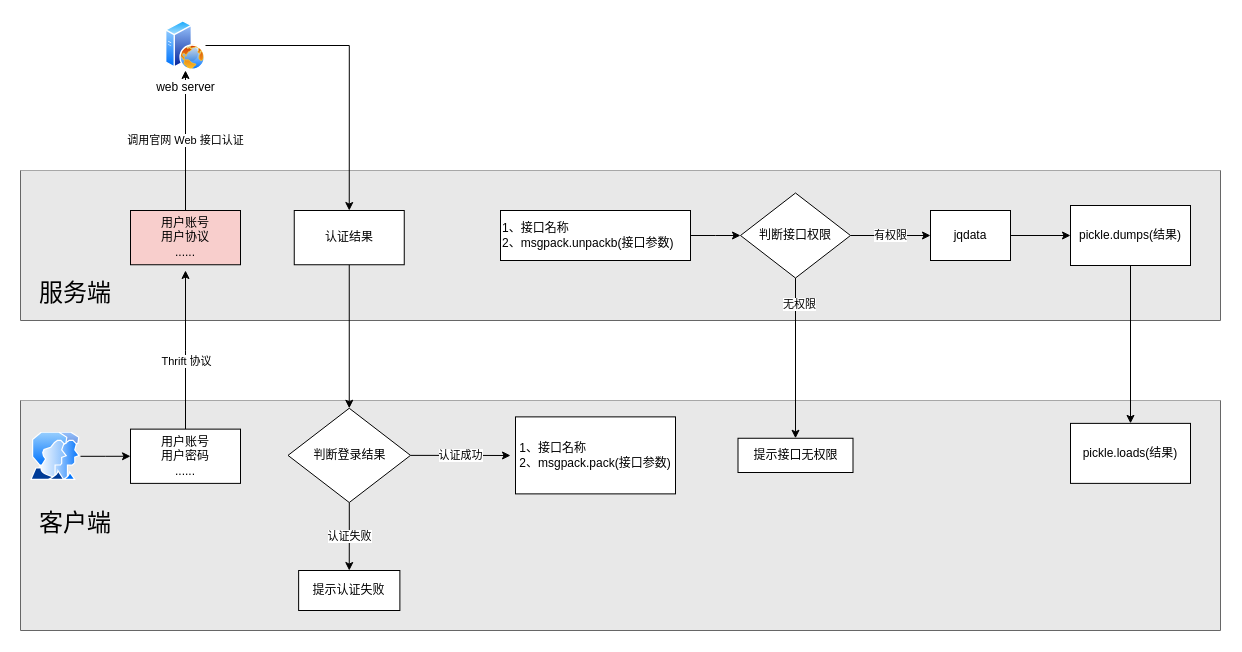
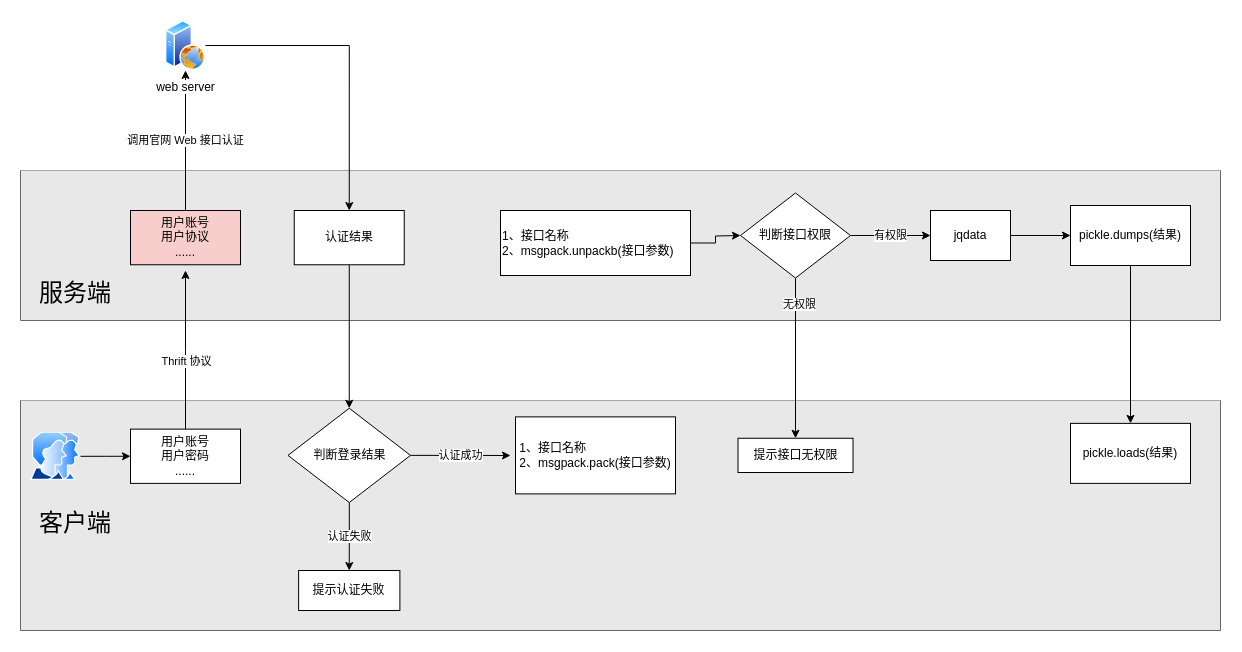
- <mxCell id="23" value="1、接口名称&lt;br&gt;2、msgpack.unpackb(接口参数)" style="rounded=0;whiteSpace=wrap;html=1;align=left;" vertex="1" parent="1"><mxGeometry x="500" y="210" width="190" height="50" as="geometry" /></mxCell>
+ <mxCell id="23" value="1、接口名称&lt;br&gt;2、msgpack.unpackb(接口参数)" style="rounded=0;whiteSpace=wrap;html=1;align=left;" vertex="1" parent="1"><mxGeometry x="500" y="210" width="190" height="65" as="geometry" /></mxCell>
